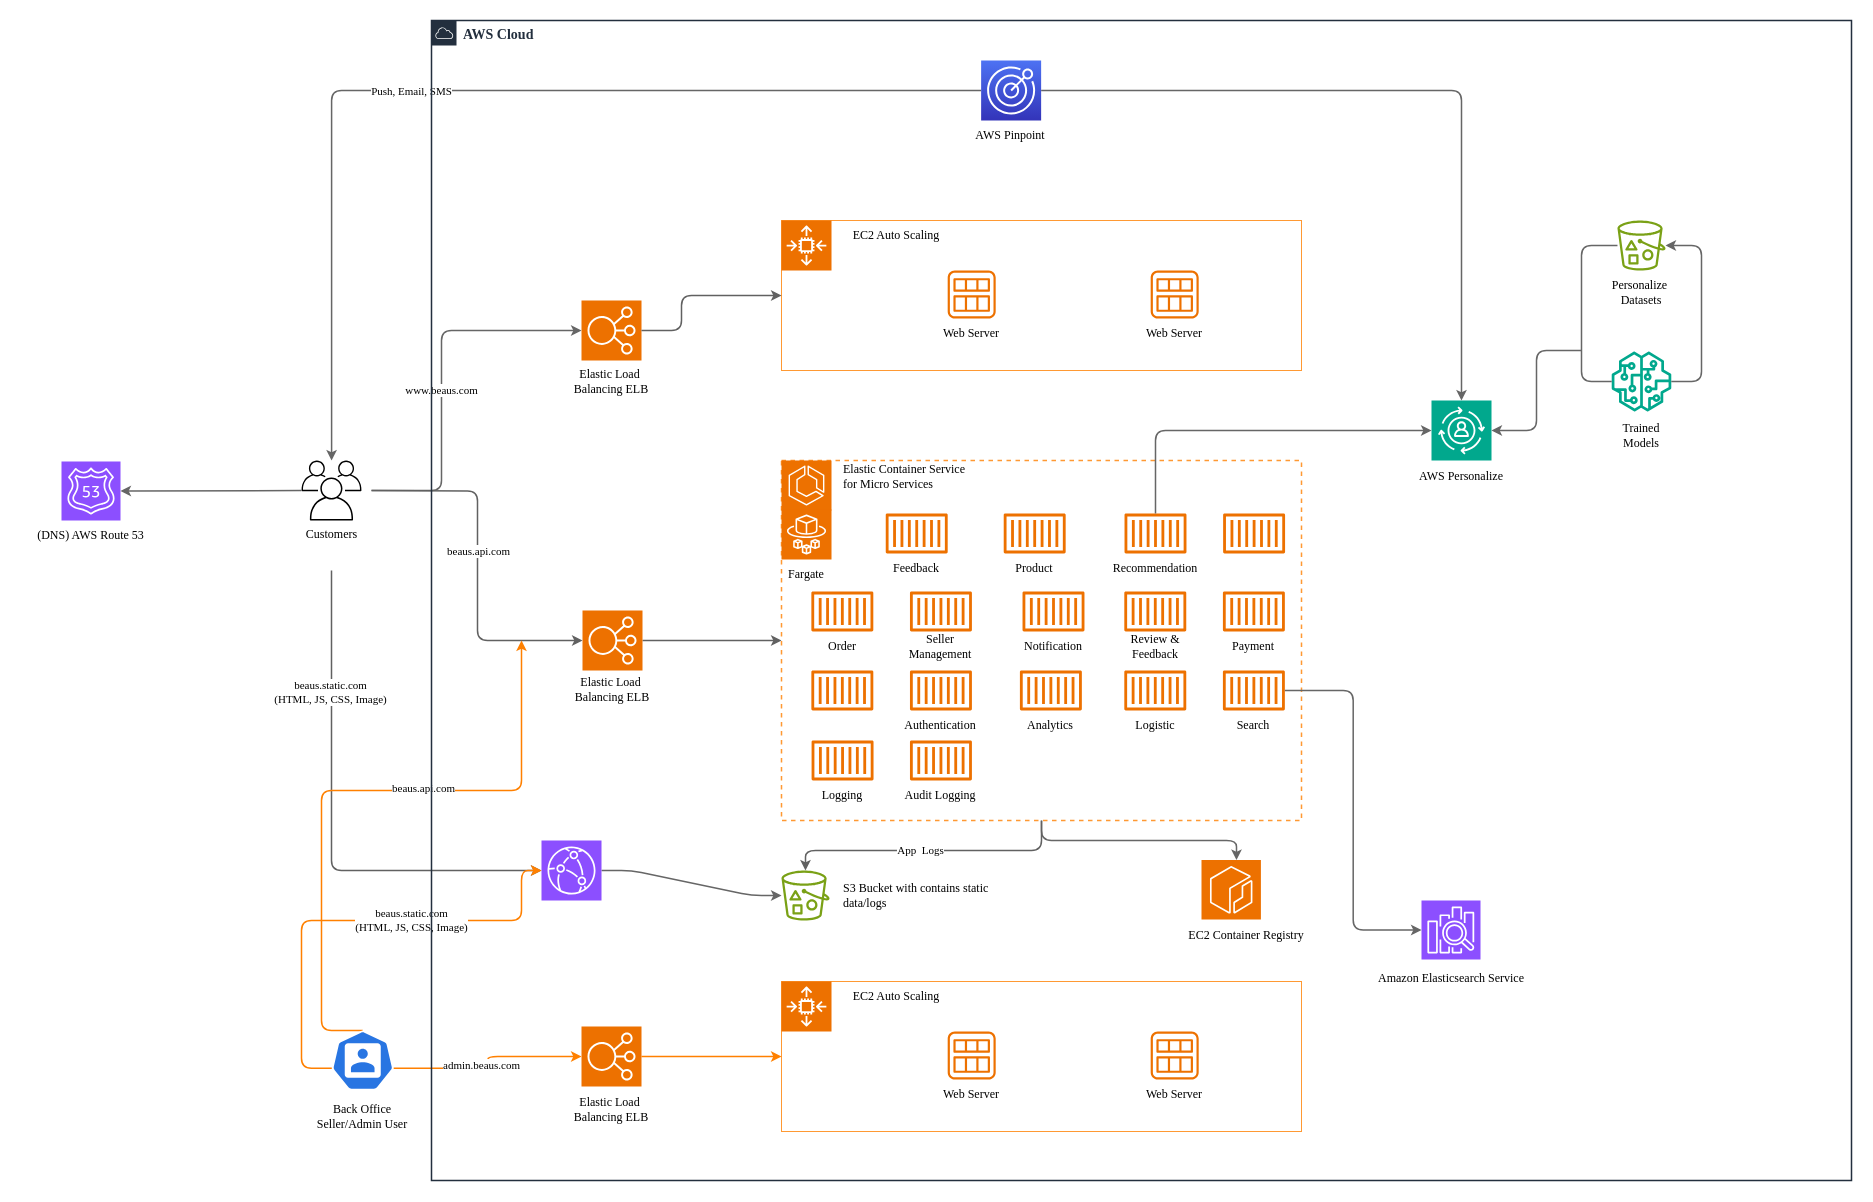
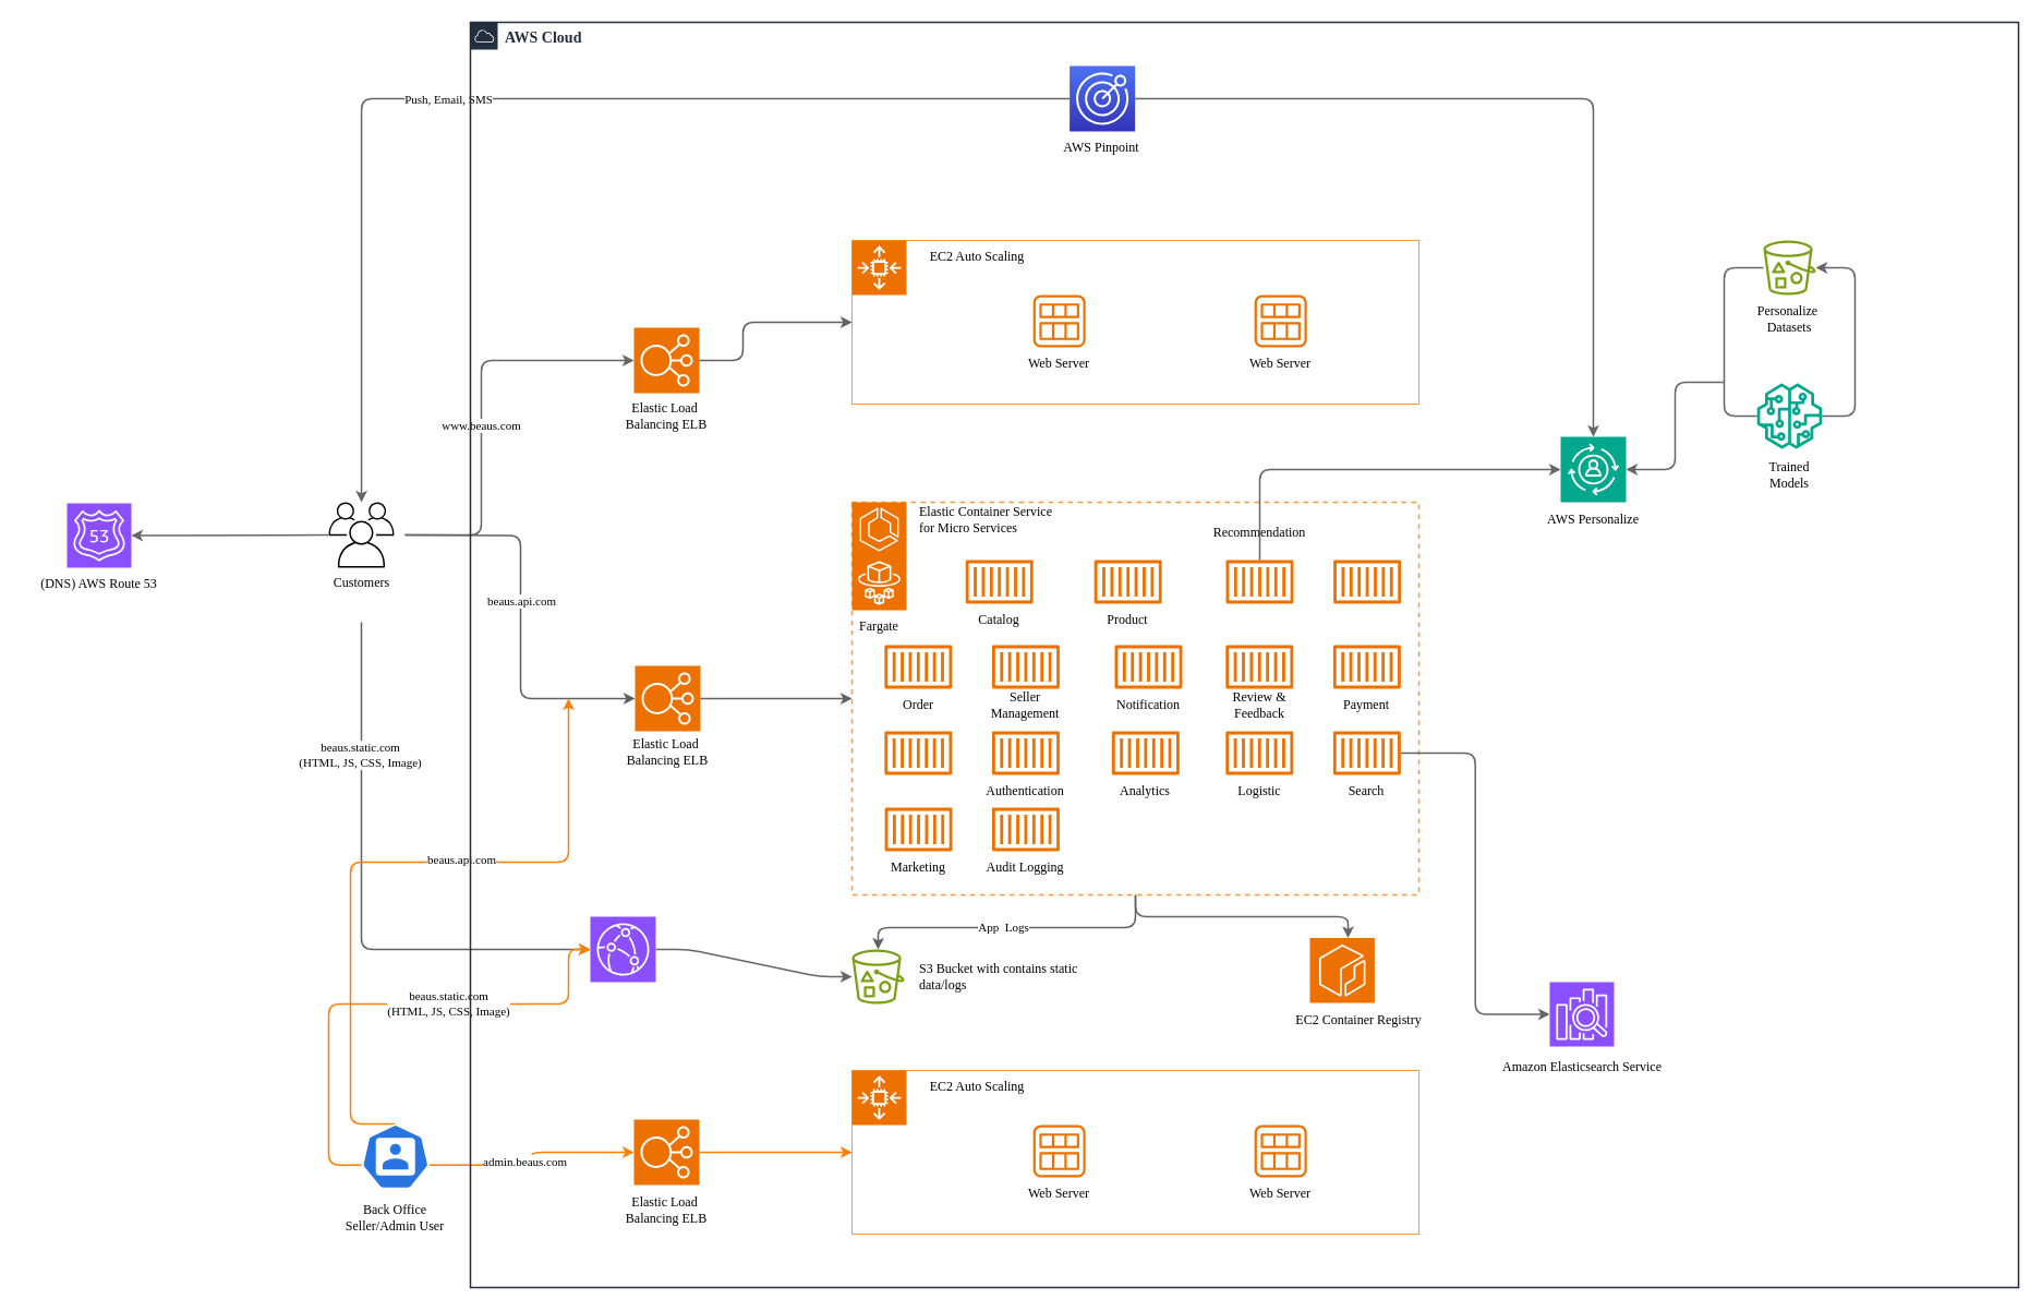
- <mxCell id="29" value="Feedback" style="text;html=1;align=center;verticalAlign=middle;whiteSpace=wrap;rounded=0;fontFamily=Verdana;" vertex="1" parent="1"><mxGeometry x="873.03" y="553" width="86.38" height="30" as="geometry" /></mxCell>
+ <mxCell id="29" value="Catalog" style="text;html=1;align=center;verticalAlign=middle;whiteSpace=wrap;rounded=0;fontFamily=Verdana;" vertex="1" parent="1"><mxGeometry x="873.03" y="553" width="86.38" height="30" as="geometry" /></mxCell>
- <mxCell id="33" value="Recommendation" style="text;html=1;align=center;verticalAlign=middle;whiteSpace=wrap;rounded=0;fontFamily=Verdana;" vertex="1" parent="1"><mxGeometry x="1111.81" y="553" width="86.38" height="30" as="geometry" /></mxCell>
+ <mxCell id="33" value="Recommendation" style="text;html=1;align=center;verticalAlign=middle;whiteSpace=wrap;rounded=0;fontFamily=Verdana;" vertex="1" parent="1"><mxGeometry x="1111.81" y="473" width="86.38" height="30" as="geometry" /></mxCell>
- <mxCell id="55" value="Logging" style="text;html=1;align=center;verticalAlign=middle;whiteSpace=wrap;rounded=0;fontFamily=Verdana;" vertex="1" parent="1"><mxGeometry x="798.87" y="780" width="86.38" height="30" as="geometry" /></mxCell>
+ <mxCell id="55" value="Marketing" style="text;html=1;align=center;verticalAlign=middle;whiteSpace=wrap;rounded=0;fontFamily=Verdana;" vertex="1" parent="1"><mxGeometry x="798.87" y="780" width="86.38" height="30" as="geometry" /></mxCell>
